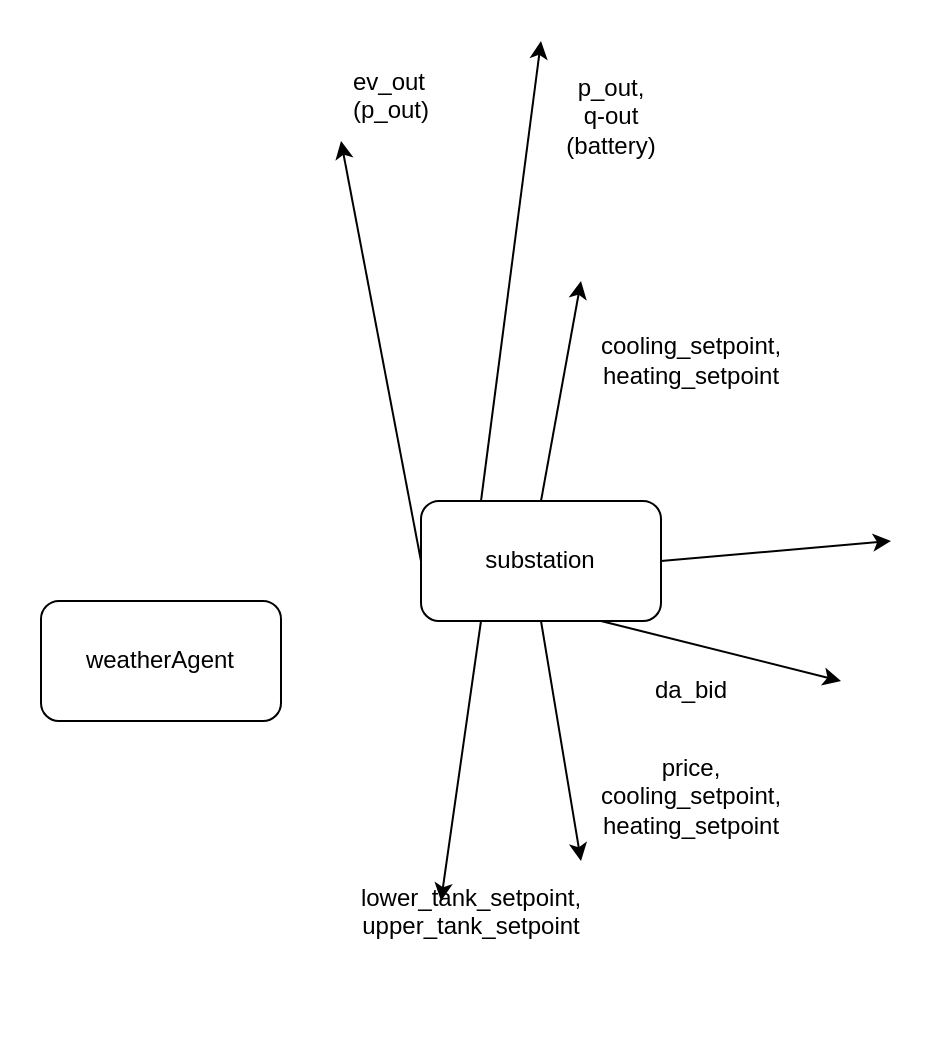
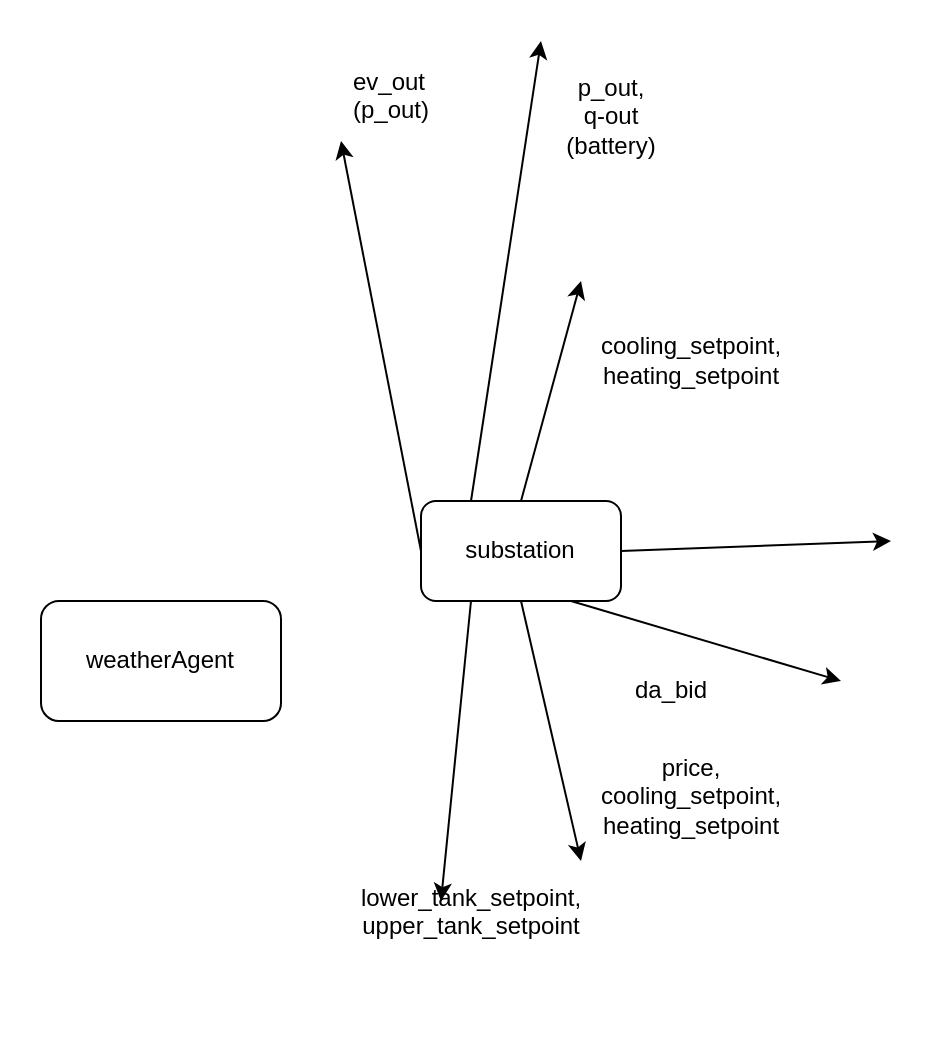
- <mxCell id="3" value="substation" style="rounded=1;whiteSpace=wrap;html=1;" vertex="1" parent="1"><mxGeometry x="210" y="250" width="120" height="60" as="geometry" /></mxCell>
+ <mxCell id="3" value="substation" style="rounded=1;whiteSpace=wrap;html=1;" vertex="1" parent="1"><mxGeometry x="210" y="250" width="100" height="50" as="geometry" /></mxCell>
- <mxCell id="8" value="da_bid" style="text;html=1;align=center;verticalAlign=middle;resizable=0;points=[];autosize=1;strokeColor=none;fillColor=none;container=1;" vertex="1" parent="1"><mxGeometry x="315" y="330" width="60" height="30" as="geometry" /></mxCell>
+ <mxCell id="8" value="da_bid" style="text;html=1;align=center;verticalAlign=middle;resizable=0;points=[];autosize=1;strokeColor=none;fillColor=none;container=1;" vertex="1" parent="1"><mxGeometry x="305" y="330" width="60" height="30" as="geometry" /></mxCell>
